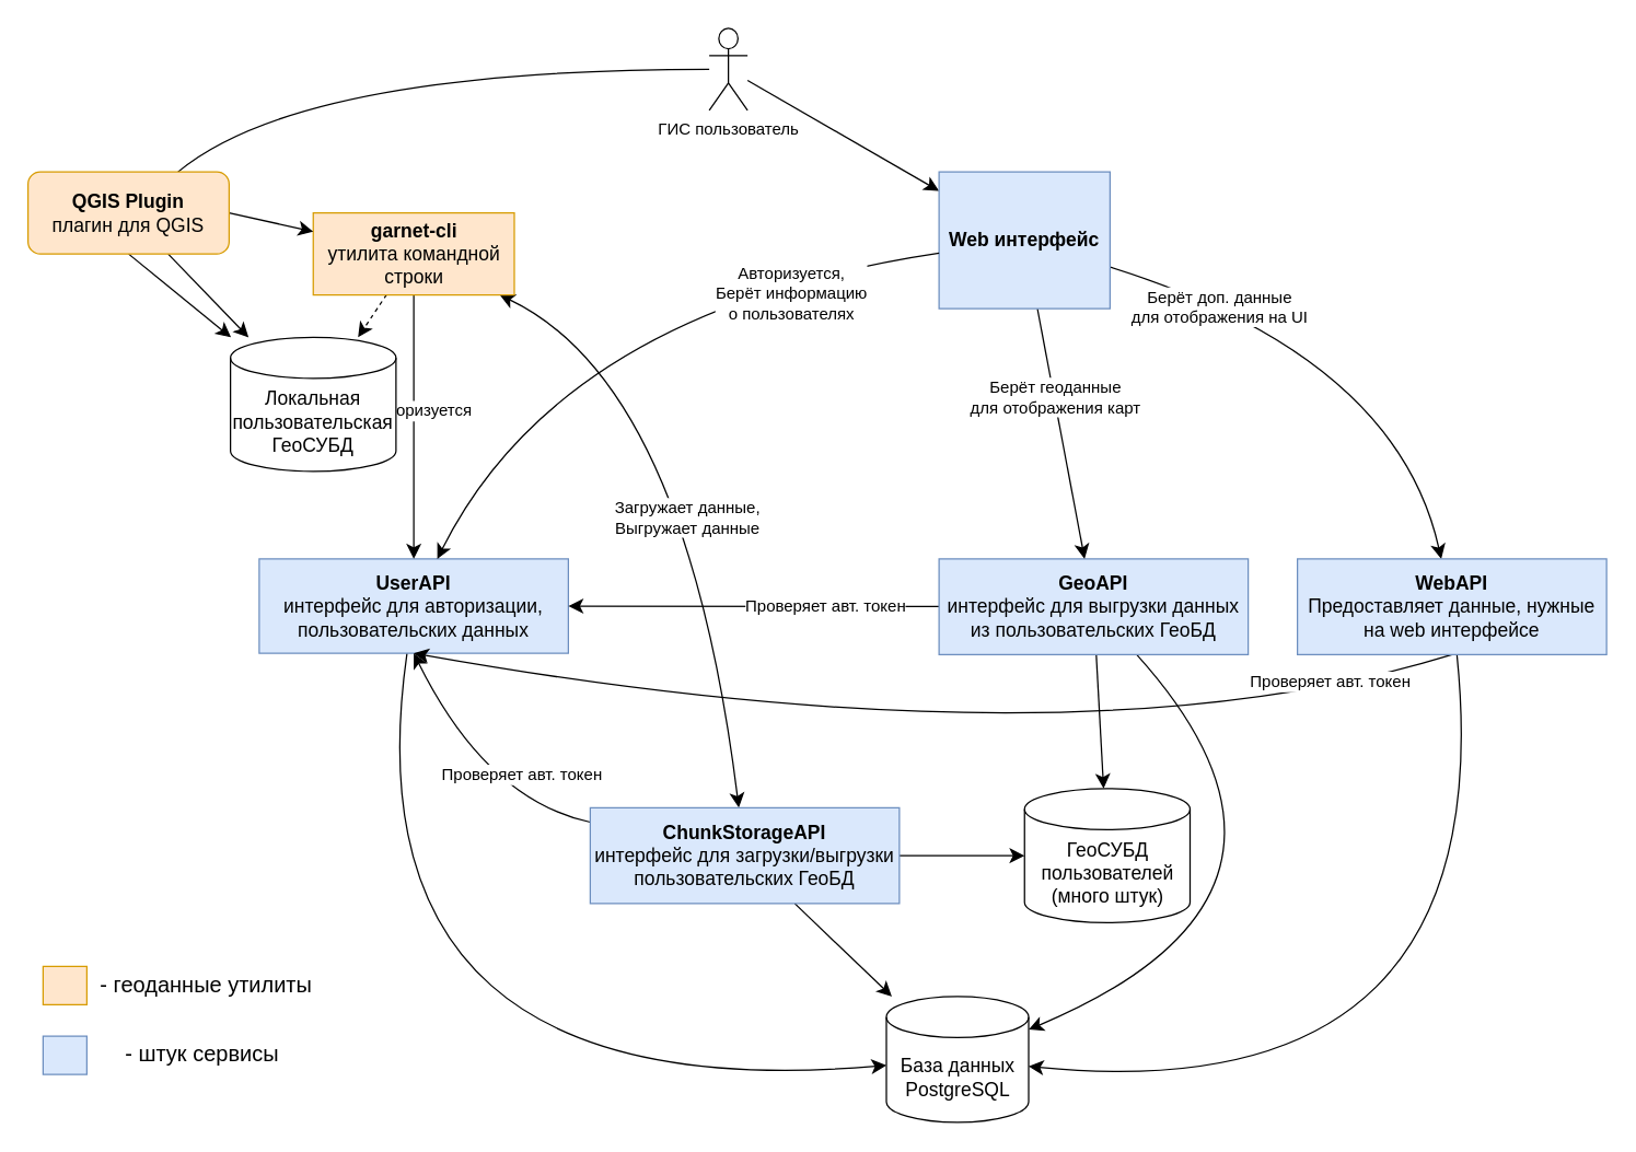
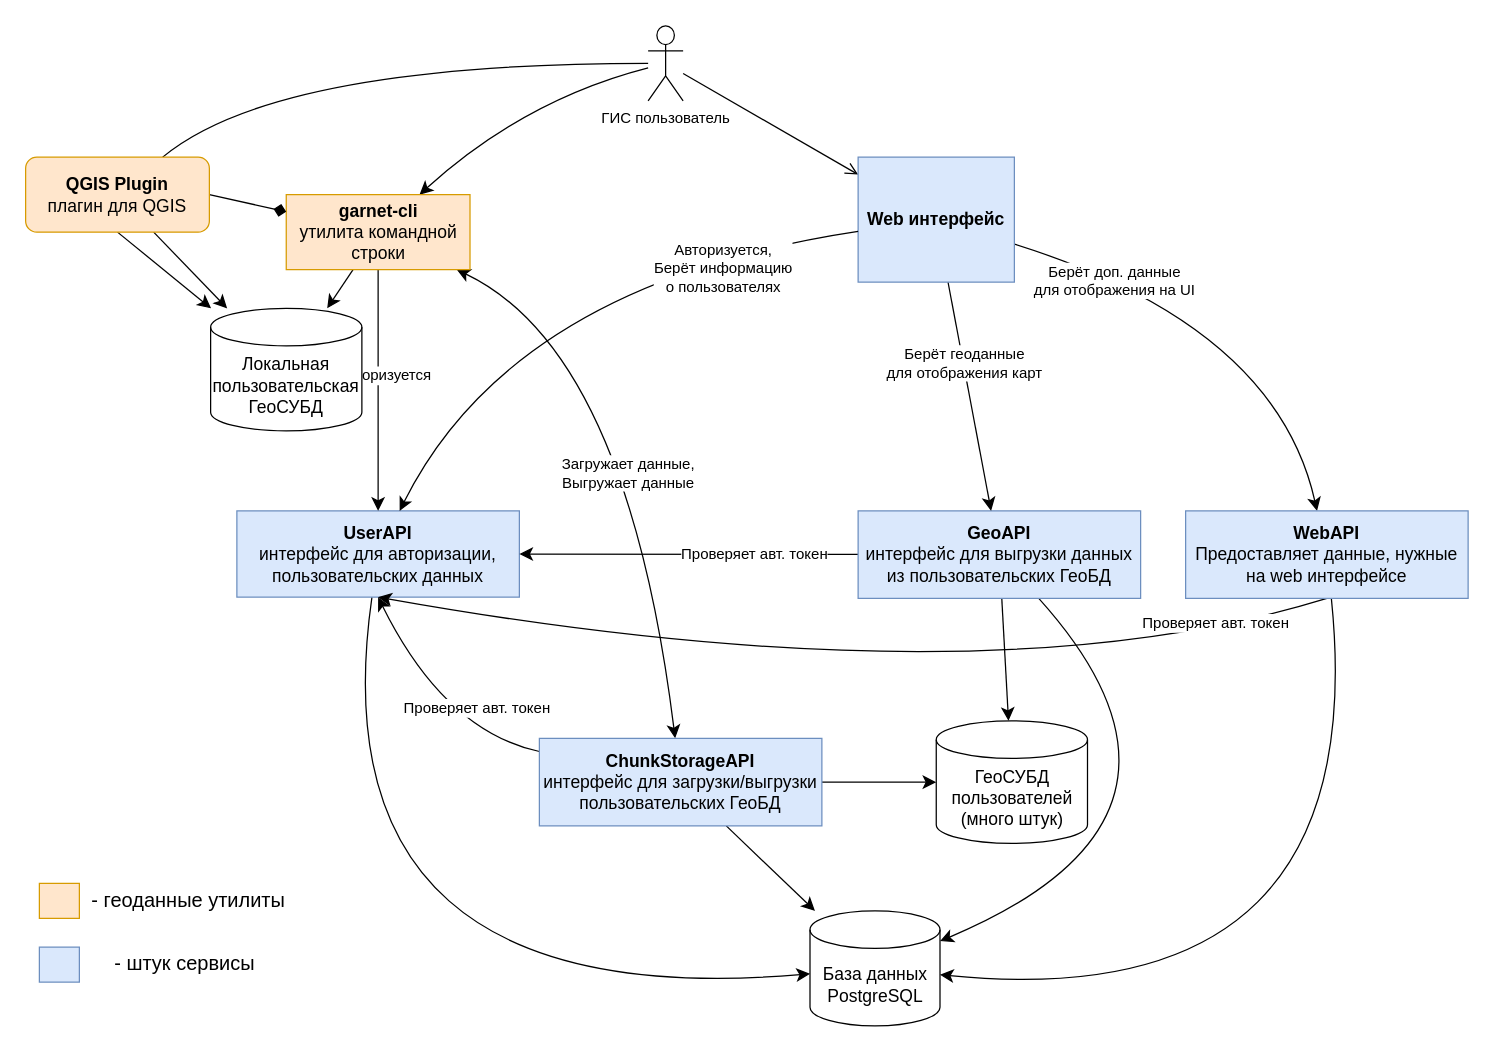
+ <mxCell id="13" style="edgeStyle=none;curved=1;rounded=0;orthogonalLoop=1;jettySize=auto;html=1;fontSize=12;startSize=8;endSize=8;" edge="1" parent="1" source="16" target="22"><mxGeometry relative="1" as="geometry"><Array as="points"><mxPoint x="419" y="79" /></Array></mxGeometry></mxCell>
- <mxCell id="14" style="edgeStyle=none;curved=1;rounded=0;orthogonalLoop=1;jettySize=auto;html=1;fontSize=12;startSize=8;endSize=8;" edge="1" parent="1" source="16" target="27"><mxGeometry relative="1" as="geometry" /></mxCell>
+ <mxCell id="14" style="edgeStyle=none;curved=1;rounded=0;orthogonalLoop=1;jettySize=auto;html=1;fontSize=12;startSize=8;endSize=8;endArrow=open;" edge="1" parent="1" source="16" target="27"><mxGeometry relative="1" as="geometry" /></mxCell>
- <mxCell id="37" style="edgeStyle=none;curved=1;rounded=0;orthogonalLoop=1;jettySize=auto;html=1;exitX=1;exitY=0.5;exitDx=0;exitDy=0;fontSize=12;startSize=8;endSize=8;" edge="1" parent="1" source="40" target="22"><mxGeometry relative="1" as="geometry" /></mxCell>
+ <mxCell id="37" style="edgeStyle=none;curved=1;rounded=0;orthogonalLoop=1;jettySize=auto;html=1;exitX=1;exitY=0.5;exitDx=0;exitDy=0;fontSize=12;startSize=8;endSize=8;endArrow=diamond;" edge="1" parent="1" source="40" target="22"><mxGeometry relative="1" as="geometry" /></mxCell>
- <mxCell id="21" style="edgeStyle=none;curved=1;rounded=0;orthogonalLoop=1;jettySize=auto;html=1;fontSize=12;startSize=8;endSize=8;dashed=1;" edge="1" parent="1" source="22" target="41"><mxGeometry relative="1" as="geometry" /></mxCell>
+ <mxCell id="21" style="edgeStyle=none;curved=1;rounded=0;orthogonalLoop=1;jettySize=auto;html=1;fontSize=12;startSize=8;endSize=8;" edge="1" parent="1" source="22" target="41"><mxGeometry relative="1" as="geometry" /></mxCell>
